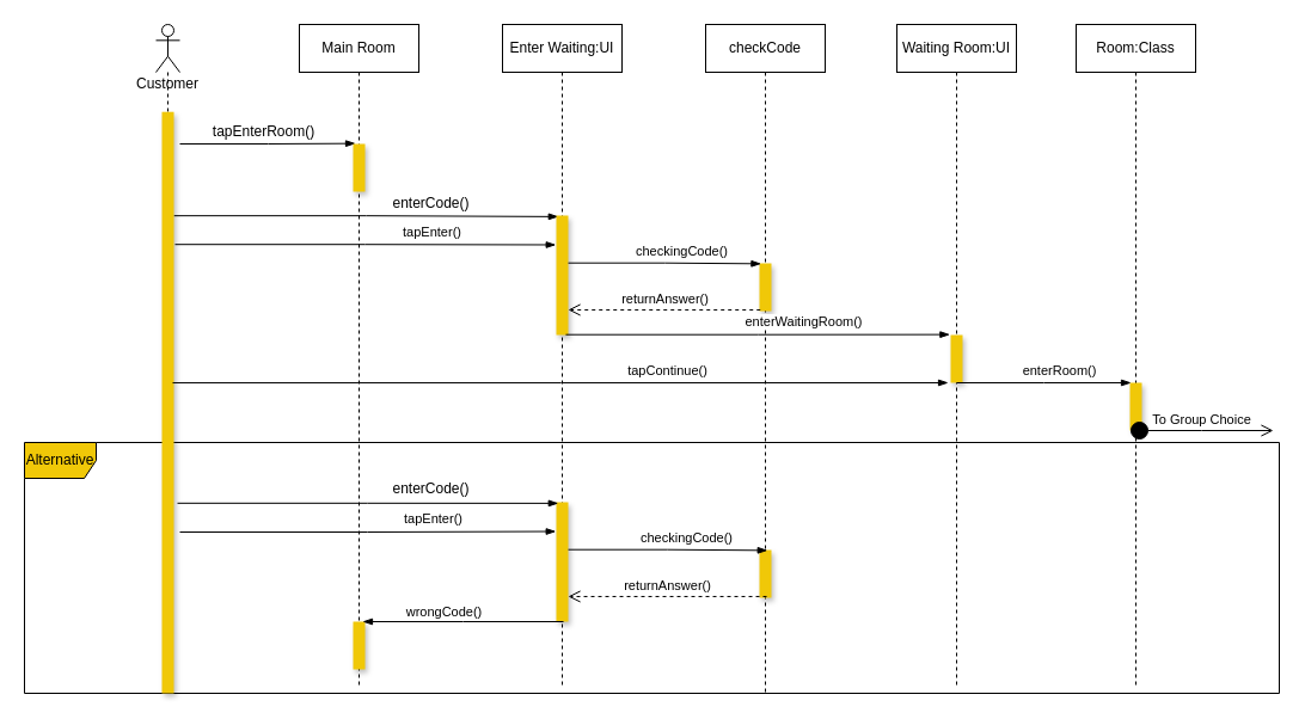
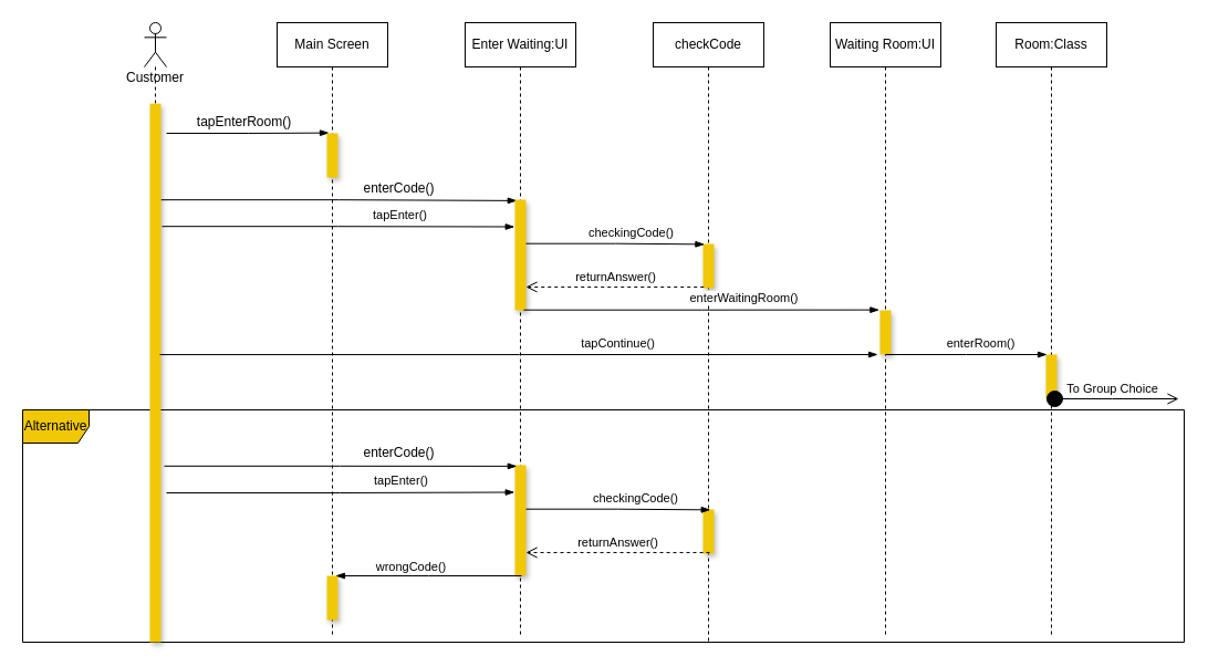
- <mxCell id="9" value="Main Room" style="shape=umlLifeline;perimeter=lifelinePerimeter;whiteSpace=wrap;html=1;container=1;collapsible=0;recursiveResize=0;outlineConnect=0;rounded=0;shadow=0;sketch=0;strokeColor=default;gradientColor=none;" parent="1" vertex="1"><mxGeometry x="250" y="20" width="100" height="555" as="geometry" /></mxCell>
+ <mxCell id="9" value="Main Screen" style="shape=umlLifeline;perimeter=lifelinePerimeter;whiteSpace=wrap;html=1;container=1;collapsible=0;recursiveResize=0;outlineConnect=0;rounded=0;shadow=0;sketch=0;strokeColor=default;gradientColor=none;" parent="1" vertex="1"><mxGeometry x="250" y="20" width="100" height="555" as="geometry" /></mxCell>
